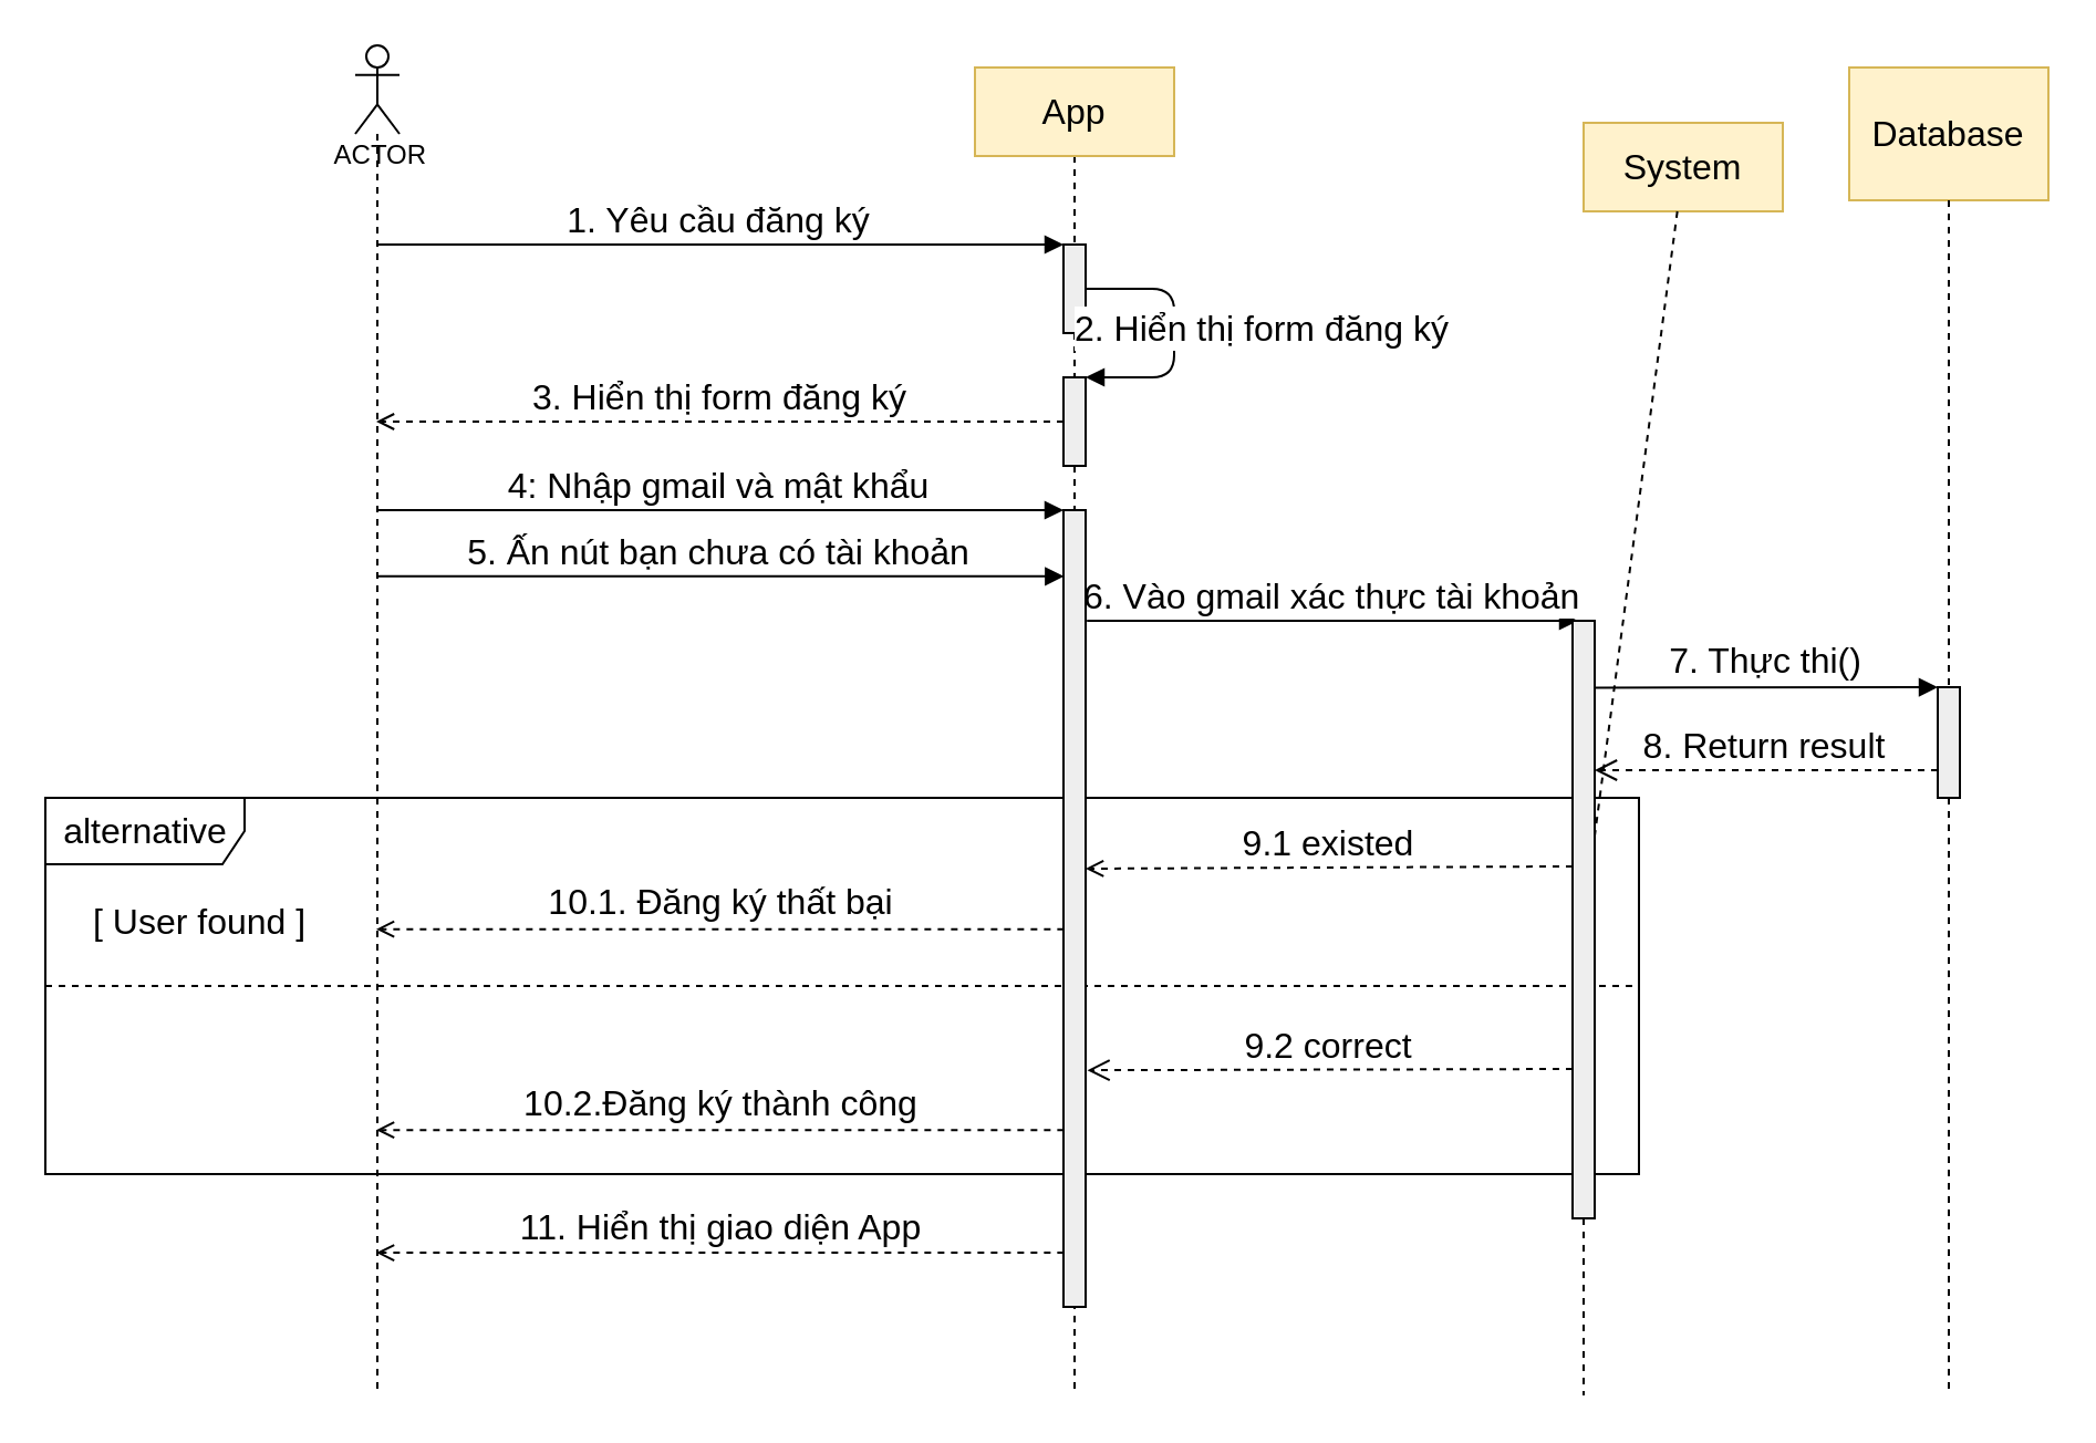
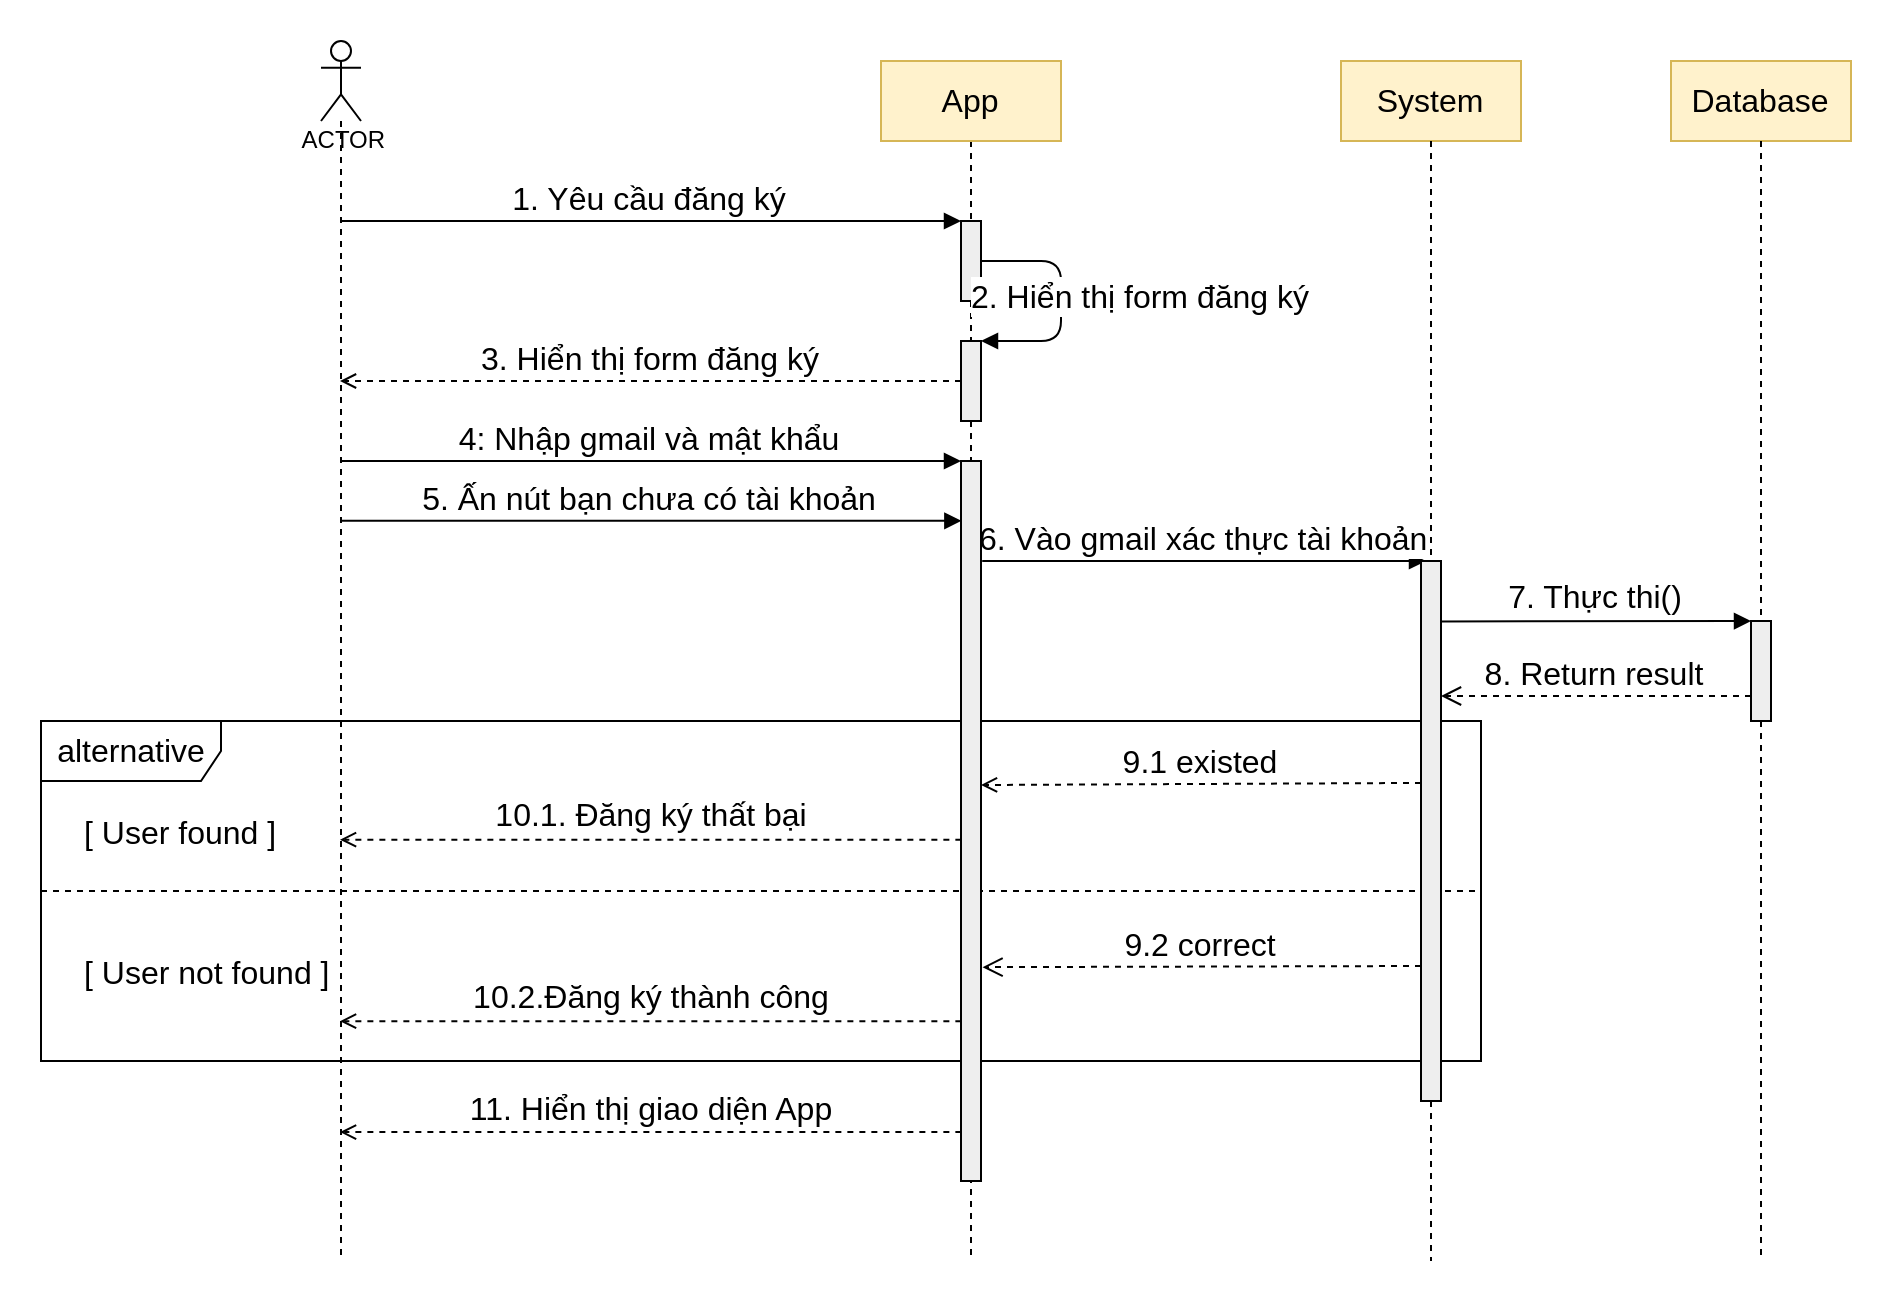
- <mxCell id="23" value="Database" style="shape=rect;html=1;whiteSpace=wrap;align=center;fontSize=16;fillColor=#fff2cc;strokeColor=#d6b656;" vertex="1" parent="1"><mxGeometry x="835" y="30" width="90" height="60" as="geometry" /></mxCell>
+ <mxCell id="23" value="Database" style="shape=rect;html=1;whiteSpace=wrap;align=center;fontSize=16;fillColor=#fff2cc;strokeColor=#d6b656;" vertex="1" parent="1"><mxGeometry x="835" y="30" width="90" height="40" as="geometry" /></mxCell>
- <mxCell id="19" value="System" style="shape=rect;html=1;whiteSpace=wrap;align=center;fontSize=16;fillColor=#fff2cc;strokeColor=#d6b656;" vertex="1" parent="1"><mxGeometry x="715" y="55" width="90" height="40" as="geometry" /></mxCell>
+ <mxCell id="19" value="System" style="shape=rect;html=1;whiteSpace=wrap;align=center;fontSize=16;fillColor=#fff2cc;strokeColor=#d6b656;" vertex="1" parent="1"><mxGeometry x="670" y="30" width="90" height="40" as="geometry" /></mxCell>
+ <mxCell id="5" value="[ User not found ]" style="text;fontSize=16;" vertex="1" parent="2"><mxGeometry x="20" y="110" width="100" height="20" as="geometry" /></mxCell>
